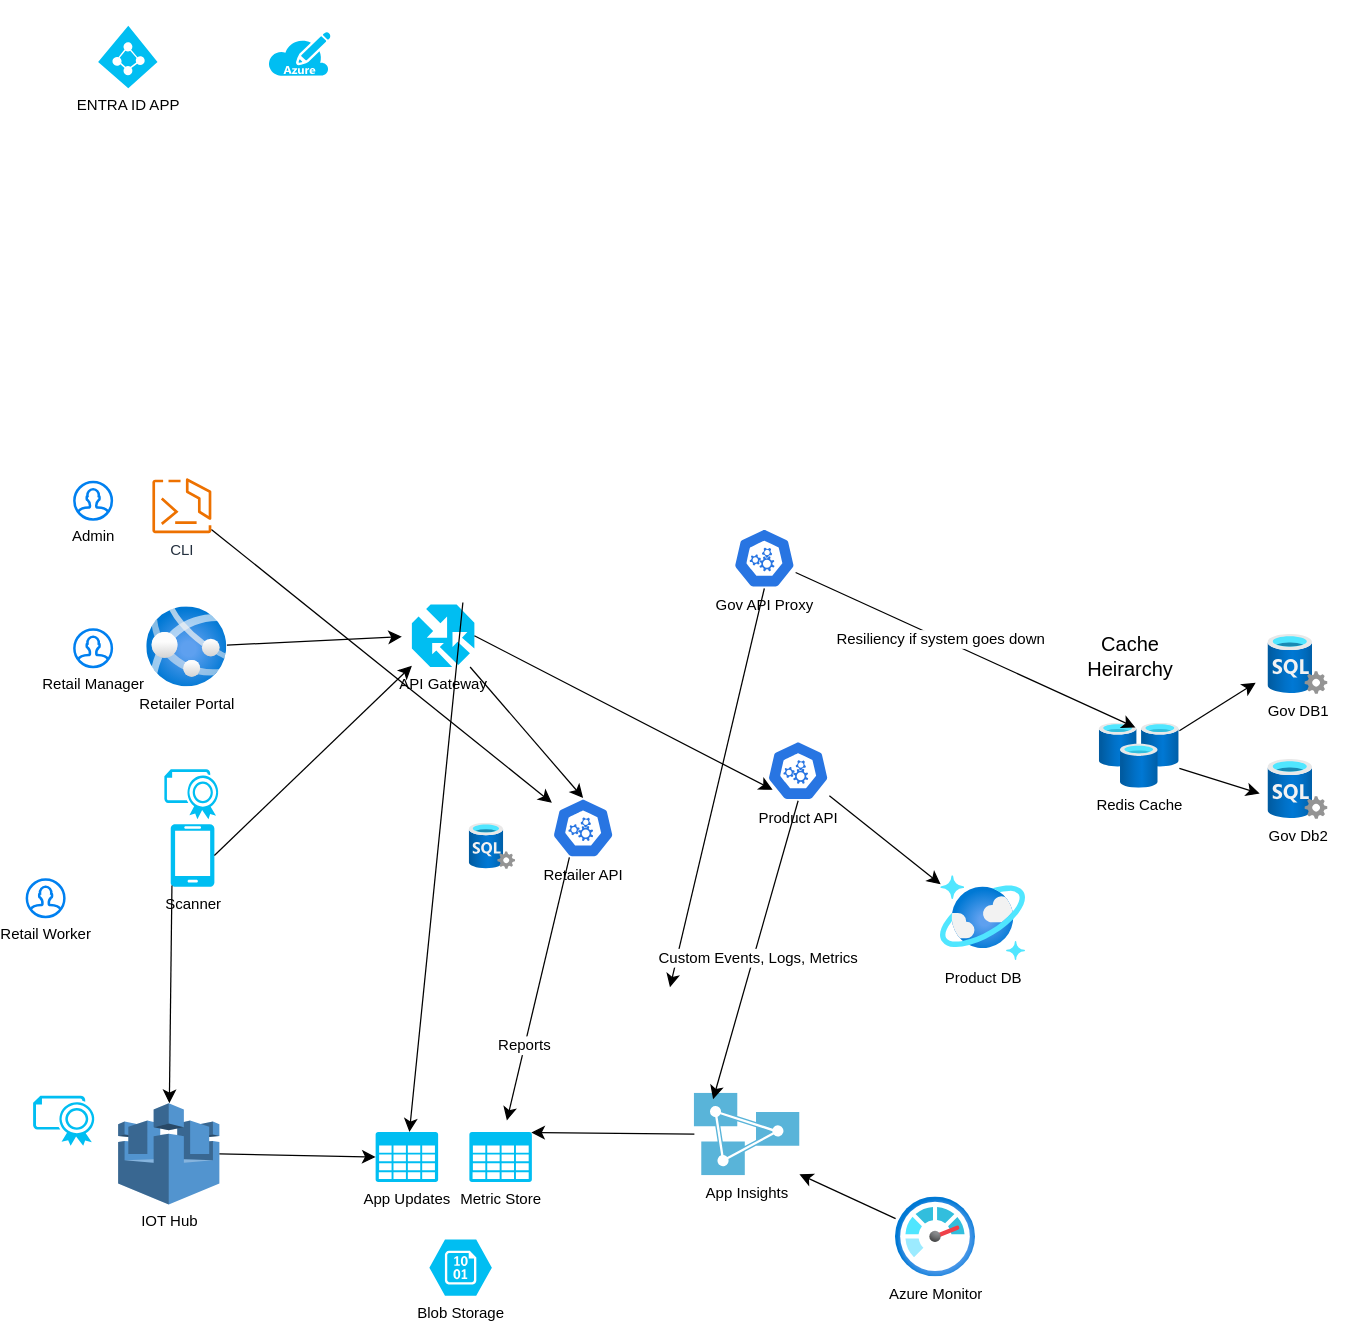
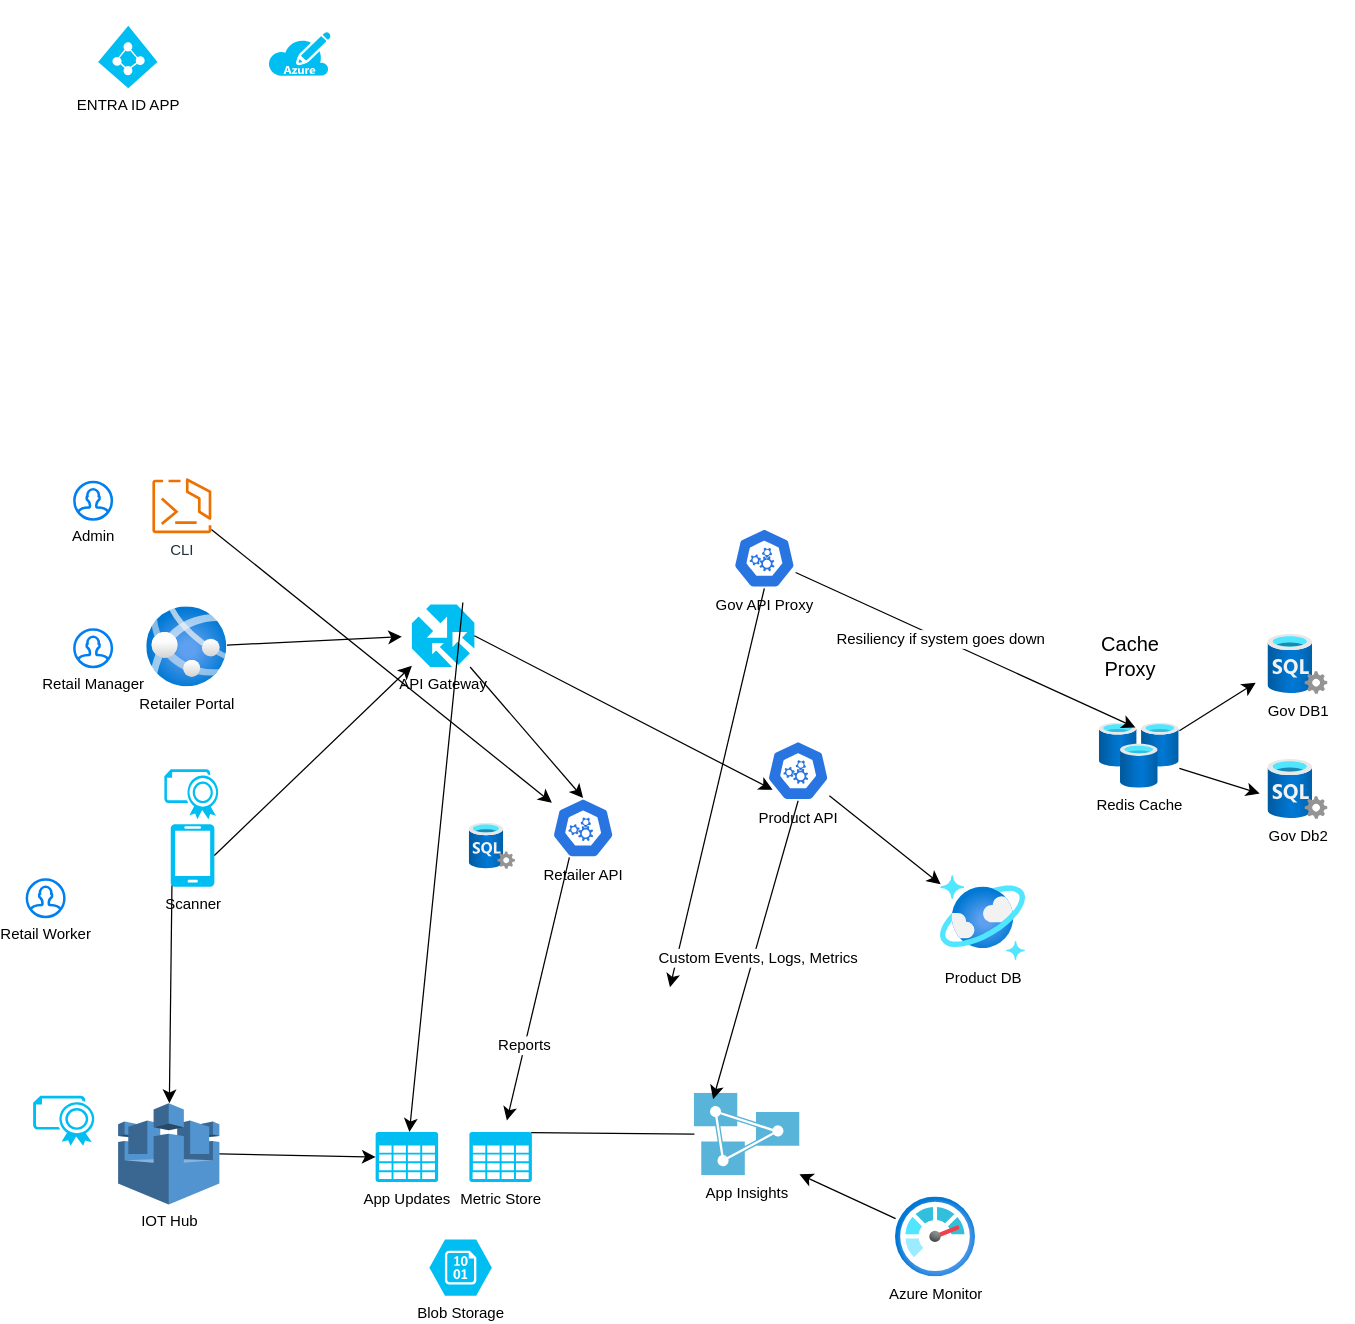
- <mxCell id="29" value="Cache Heirarchy" style="text;html=1;align=center;verticalAlign=middle;whiteSpace=wrap;rounded=0;fontSize=16;" vertex="1" parent="1"><mxGeometry x="873" y="510" width="60" height="30" as="geometry" /></mxCell>
+ <mxCell id="29" value="Cache Proxy" style="text;html=1;align=center;verticalAlign=middle;whiteSpace=wrap;rounded=0;fontSize=16;" vertex="1" parent="1"><mxGeometry x="873" y="510" width="60" height="30" as="geometry" /></mxCell>
- <mxCell id="31" style="edgeStyle=none;curved=1;rounded=0;orthogonalLoop=1;jettySize=auto;html=1;entryX=0.99;entryY=0.01;entryDx=0;entryDy=0;entryPerimeter=0;fontSize=12;startSize=8;endSize=8;" edge="1" parent="1" source="30" target="6"><mxGeometry relative="1" as="geometry" /></mxCell>
+ <mxCell id="31" style="edgeStyle=none;curved=1;rounded=0;orthogonalLoop=1;jettySize=auto;html=1;entryX=0.99;entryY=0.01;entryDx=0;entryDy=0;entryPerimeter=0;fontSize=12;startSize=8;endSize=8;endArrow=none;" edge="1" parent="1" source="30" target="6"><mxGeometry relative="1" as="geometry" /></mxCell>
